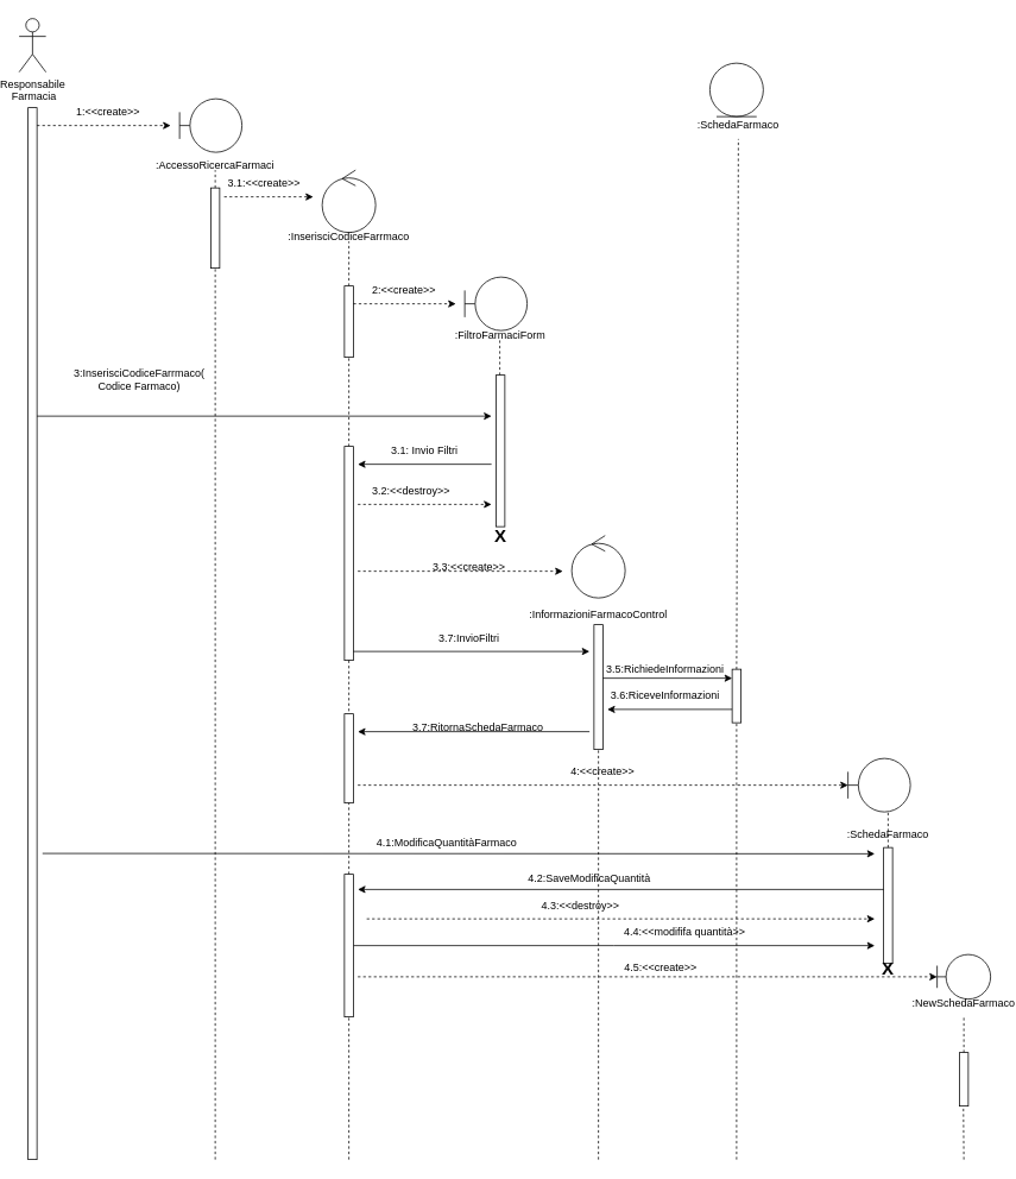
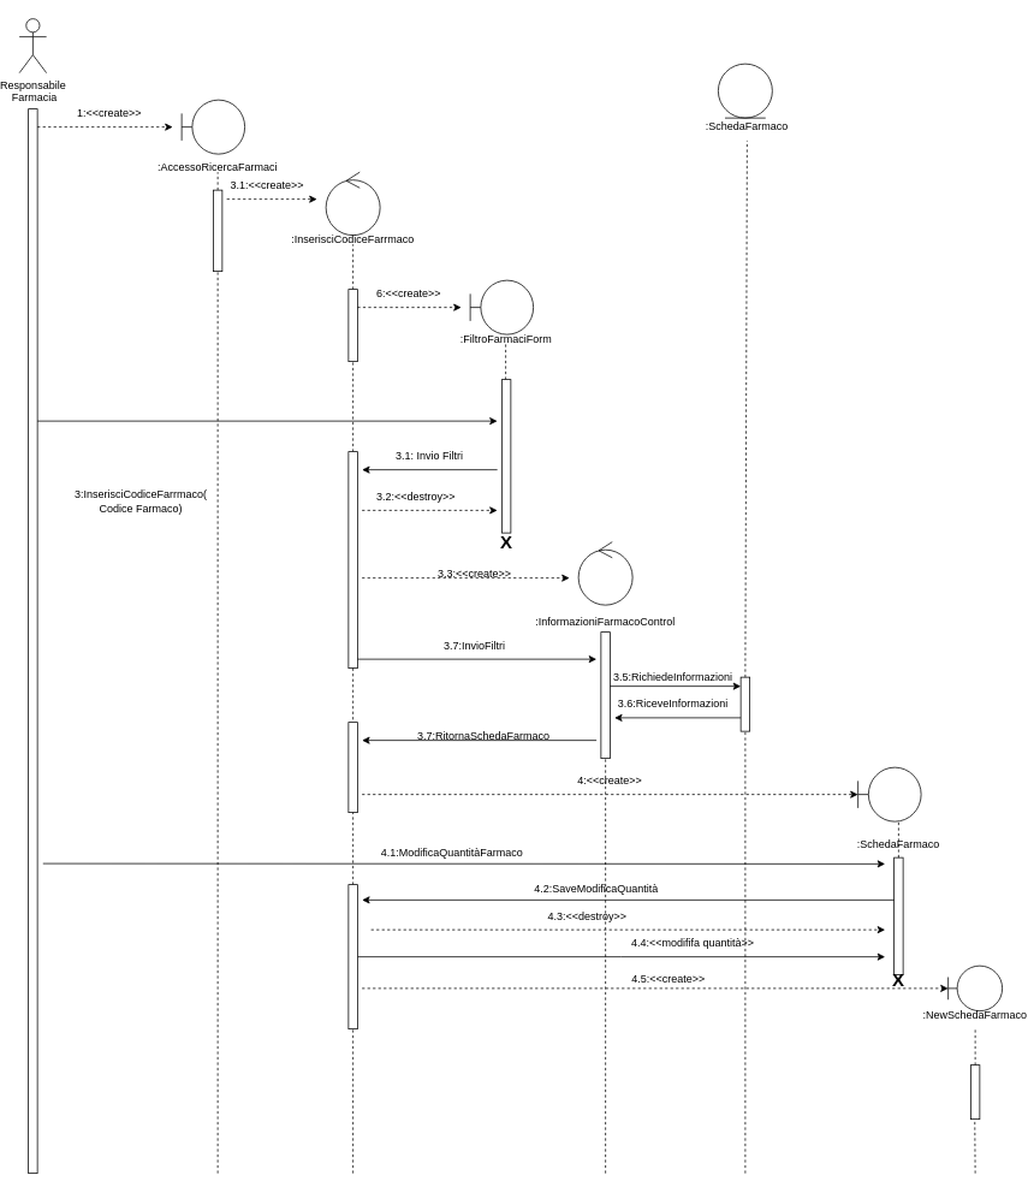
- <mxCell id="17" value="2:&amp;lt;&amp;lt;create&amp;gt;&amp;gt;" style="text;html=1;strokeColor=none;fillColor=none;align=center;verticalAlign=middle;whiteSpace=wrap;rounded=0;" parent="1" vertex="1"><mxGeometry x="414" y="310" width="76" height="30" as="geometry" /></mxCell>
+ <mxCell id="17" value="6:&amp;lt;&amp;lt;create&amp;gt;&amp;gt;" style="text;html=1;strokeColor=none;fillColor=none;align=center;verticalAlign=middle;whiteSpace=wrap;rounded=0;" parent="1" vertex="1"><mxGeometry x="414" y="310" width="76" height="30" as="geometry" /></mxCell>
- <mxCell id="25" value="3:InserisciCodiceFarrmaco(&lt;br&gt;Codice Farmaco)" style="text;html=1;strokeColor=none;fillColor=none;align=center;verticalAlign=middle;whiteSpace=wrap;rounded=0;" parent="1" vertex="1"><mxGeometry x="65" y="400" width="180" height="50" as="geometry" /></mxCell>
+ <mxCell id="25" value="3:InserisciCodiceFarrmaco(&lt;br&gt;Codice Farmaco)" style="text;html=1;strokeColor=none;fillColor=none;align=center;verticalAlign=middle;whiteSpace=wrap;rounded=0;" parent="1" vertex="1"><mxGeometry x="65" y="530" width="180" height="50" as="geometry" /></mxCell>
